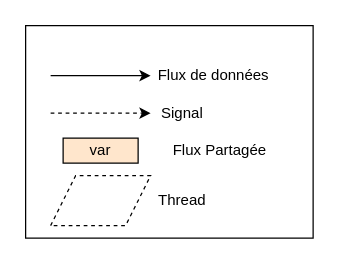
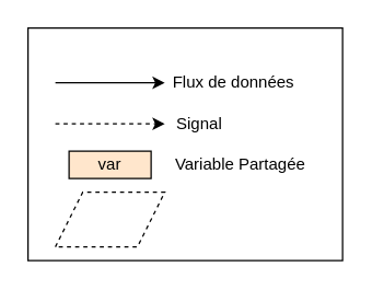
- <mxCell id="8" value="Flux Partagée" style="text;html=1;align=center;verticalAlign=middle;resizable=0;points=[];autosize=1;strokeColor=none;fillColor=none;" vertex="1" parent="1"><mxGeometry x="120" y="110" width="110" height="20" as="geometry" /></mxCell>
+ <mxCell id="8" value="Variable Partagée" style="text;html=1;align=center;verticalAlign=middle;resizable=0;points=[];autosize=1;strokeColor=none;fillColor=none;" vertex="1" parent="1"><mxGeometry x="120" y="110" width="110" height="20" as="geometry" /></mxCell>
- <mxCell id="9" value="Thread" style="text;html=1;align=center;verticalAlign=middle;resizable=0;points=[];autosize=1;strokeColor=none;fillColor=none;" vertex="1" parent="1"><mxGeometry x="120" y="150" width="50" height="20" as="geometry" /></mxCell>
